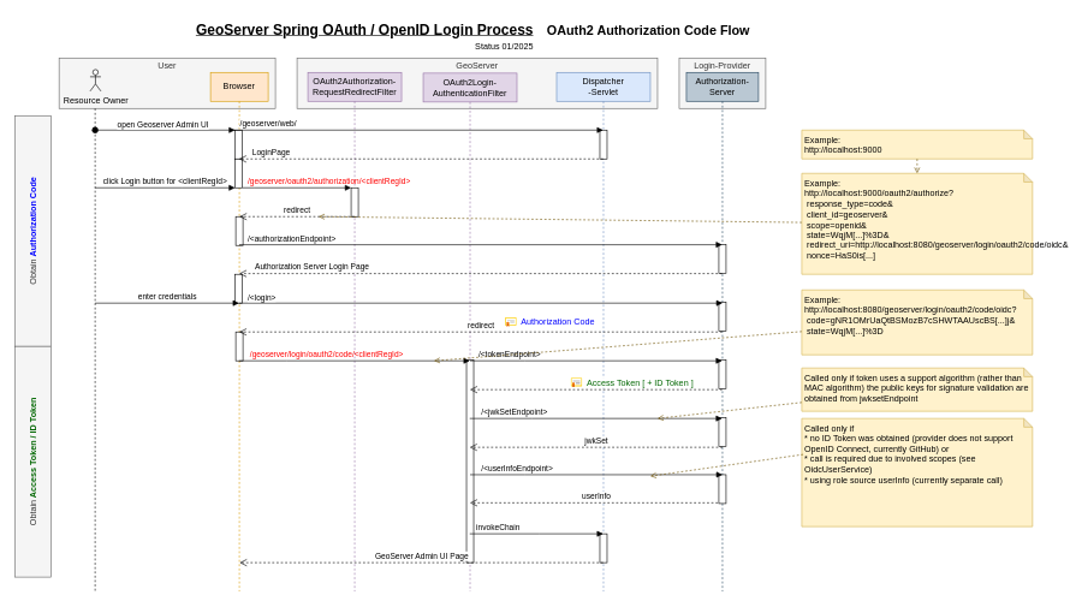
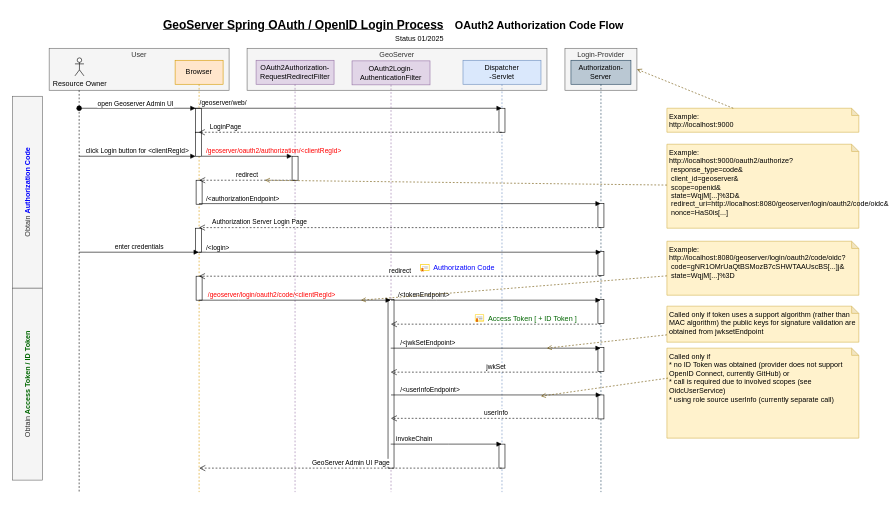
- <mxCell id="54" style="rounded=0;orthogonalLoop=1;jettySize=auto;html=1;endArrow=open;endFill=0;dashed=1;strokeColor=#6D5100;" parent="1" source="53" target="55" edge="1"><mxGeometry relative="1" as="geometry" /></mxCell>
+ <mxCell id="54" style="rounded=0;orthogonalLoop=1;jettySize=auto;html=1;entryX=1;entryY=0.5;entryDx=0;entryDy=0;endArrow=open;endFill=0;dashed=1;strokeColor=#6D5100;" parent="1" source="53" target="3" edge="1"><mxGeometry relative="1" as="geometry" /></mxCell>
